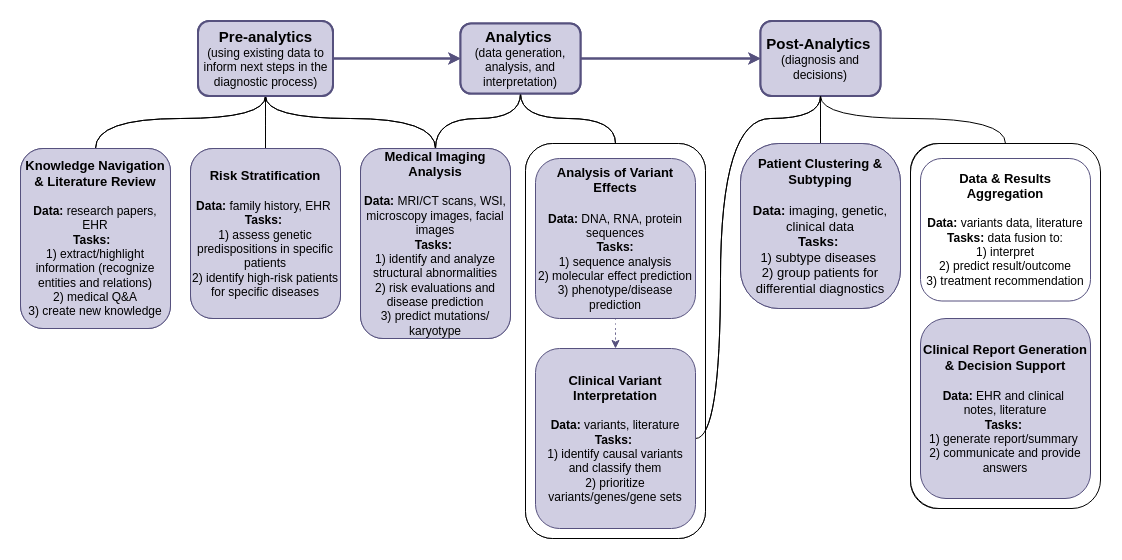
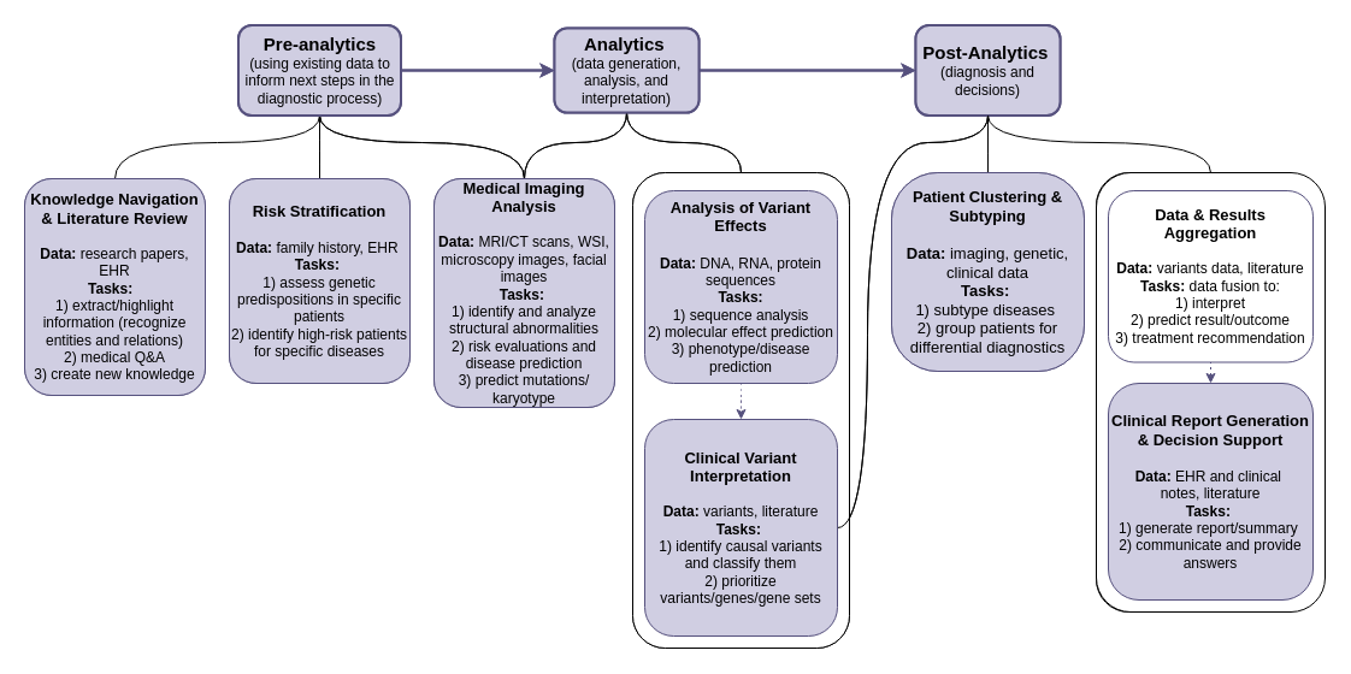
- <mxCell id="33" style="edgeStyle=orthogonalEdgeStyle;rounded=0;orthogonalLoop=1;jettySize=auto;html=1;curved=1;endArrow=none;endFill=0;" edge="1" parent="1" source="36" target="38"><mxGeometry relative="1" as="geometry"><Array as="points"><mxPoint x="265" y="118" /><mxPoint x="95" y="118" /></Array></mxGeometry></mxCell>
+ <mxCell id="47" style="edgeStyle=orthogonalEdgeStyle;rounded=0;orthogonalLoop=1;jettySize=auto;html=1;fillColor=#d0cee2;strokeColor=#56517e;dashed=1;dashPattern=1 4;" edge="1" parent="1" source="48" target="49"><mxGeometry relative="1" as="geometry" /></mxCell>
